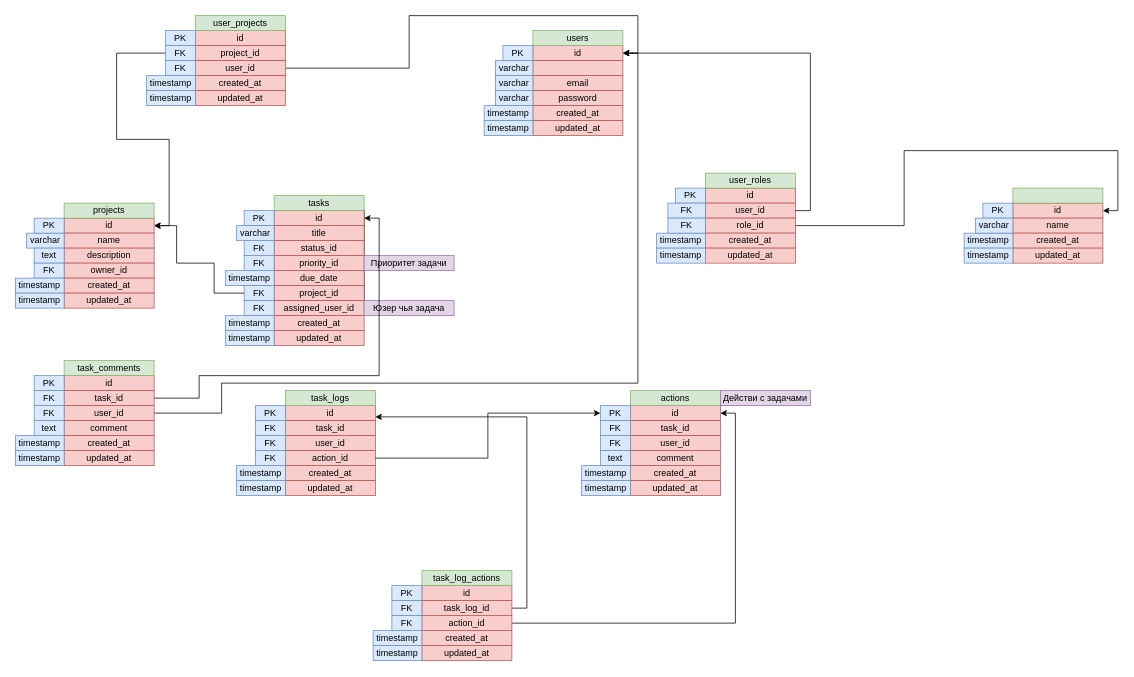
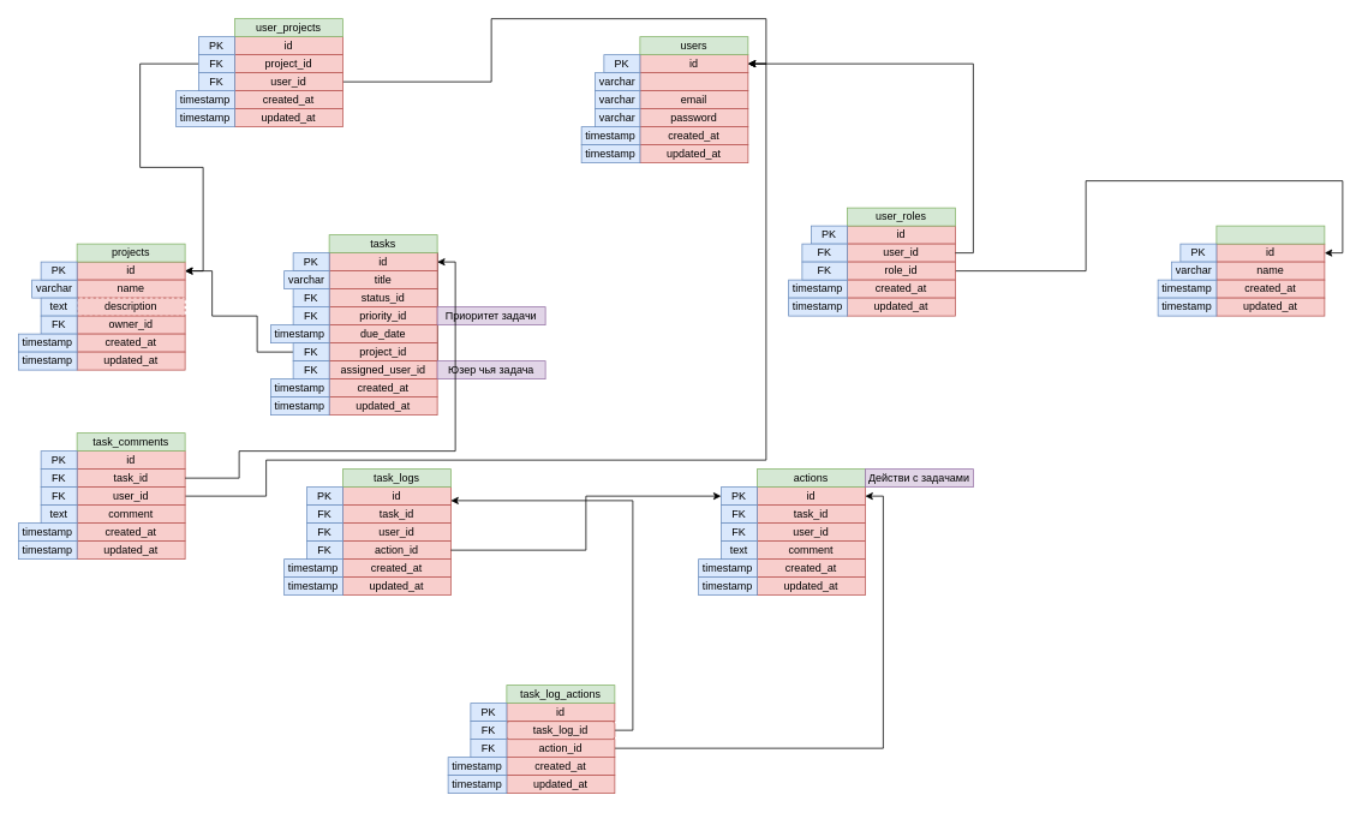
- <mxCell id="5" value="description" style="rounded=0;whiteSpace=wrap;html=1;fillColor=#f8cecc;strokeColor=#b85450;" vertex="1" parent="1"><mxGeometry x="85" y="330" width="120" height="20" as="geometry" /></mxCell>
+ <mxCell id="5" value="description" style="rounded=0;whiteSpace=wrap;html=1;fillColor=#f8cecc;strokeColor=#b85450;dashed=1;" vertex="1" parent="1"><mxGeometry x="85" y="330" width="120" height="20" as="geometry" /></mxCell>
- <mxCell id="184" value="task_log_id" style="rounded=0;whiteSpace=wrap;html=1;fillColor=#f8cecc;strokeColor=#b85450;" vertex="1" parent="1"><mxGeometry x="562" y="800" width="120" height="20" as="geometry" /></mxCell>
+ <mxCell id="184" value="task_log_id" style="whiteSpace=wrap;html=1;fillColor=#f8cecc;strokeColor=#b85450;rounded=1;" vertex="1" parent="1"><mxGeometry x="562" y="800" width="120" height="20" as="geometry" /></mxCell>
